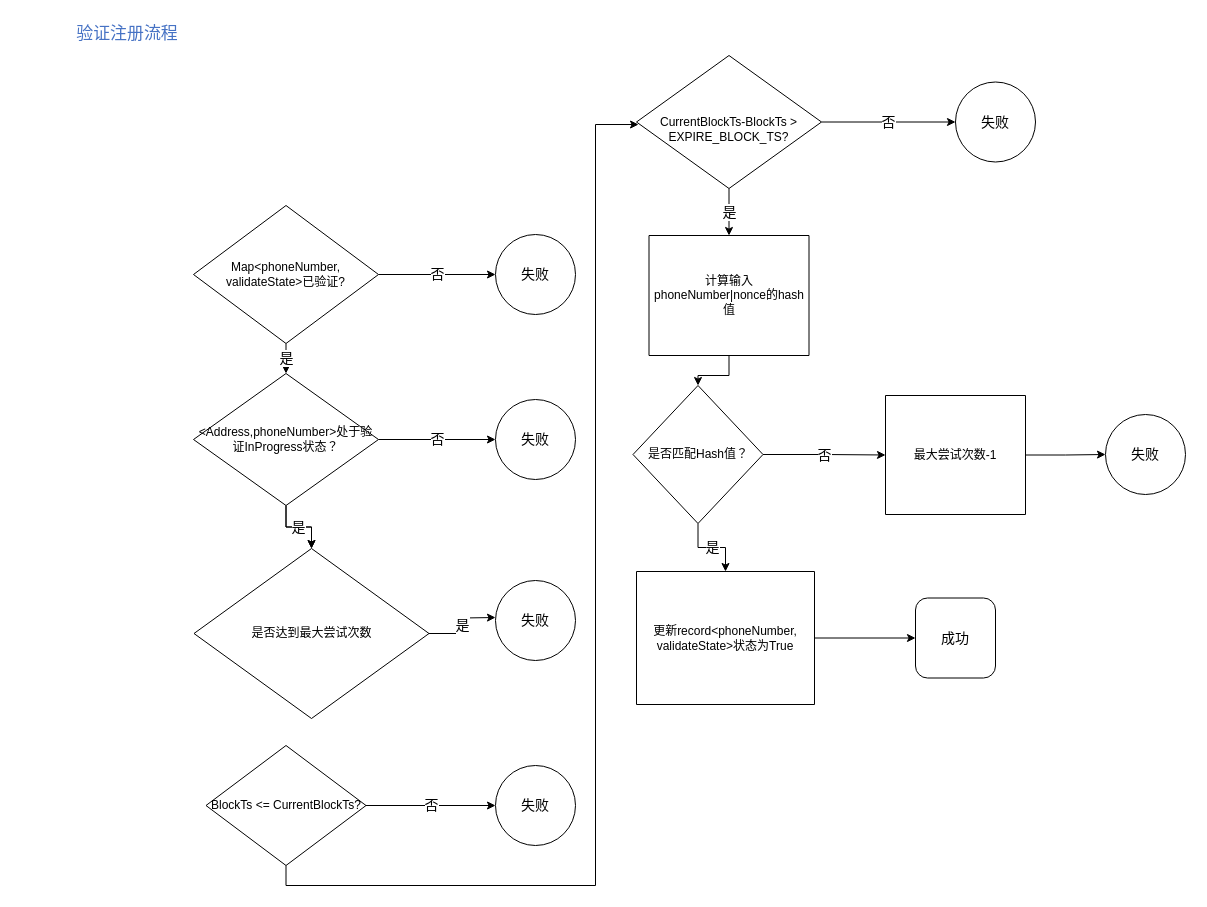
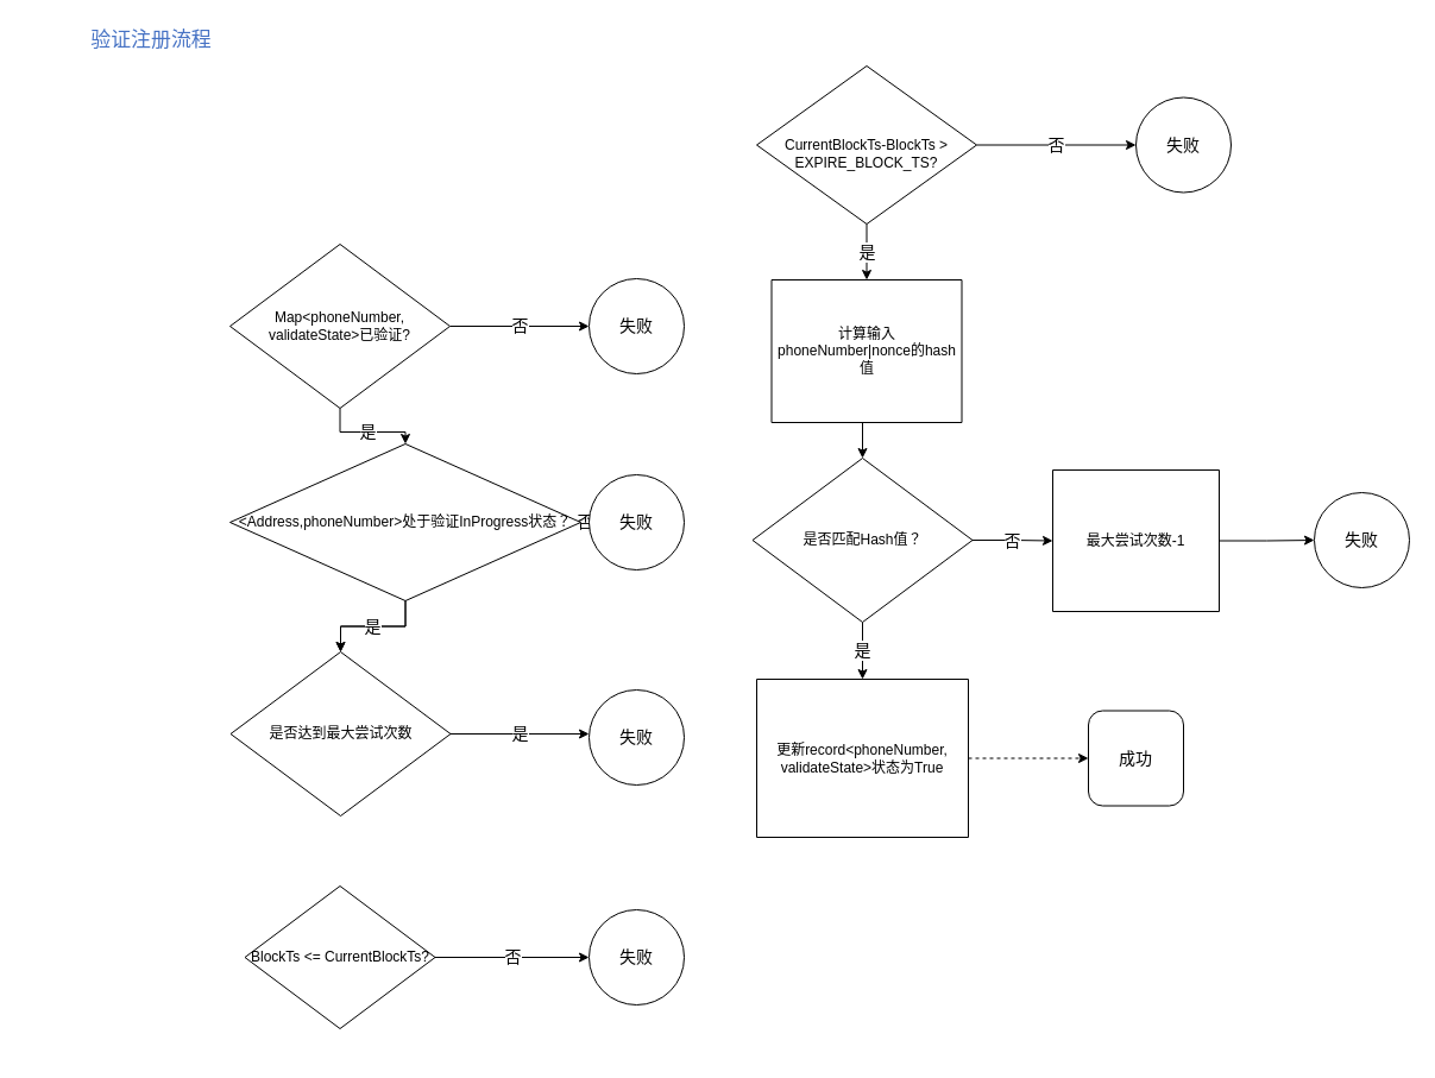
- <mxCell id="6" value="&amp;lt;Address,phoneNumber&amp;gt;处于验证InProgress状态？" style="verticalAlign=middle;align=center;vsdxID=5;shape=stencil(nZBNDoUgDIRP0z3SeAKf3sNElEYEg/h3+wdpjIaFC3cz9OukDGC16HZWIMUSvBvVTl3QgD+QkqxWnkJUgDVg1TuvBu9W27Gf20QmNbktJRy8V4q0IsXJthDsG2YN2Qd7DS+4fGGz3Bfyc2Z2axT3J3syhjt6zvNS4hMXivUf);points=[[1,0.5,0],[0.5,0,0],[0.5,0.5,0]];labelBackgroundColor=none;rounded=0;html=1;whiteSpace=wrap;" parent="1" vertex="1"><mxGeometry x="193" y="373" width="185" height="132" as="geometry" /></mxCell>
+ <mxCell id="6" value="&amp;lt;Address,phoneNumber&amp;gt;处于验证InProgress状态？" style="verticalAlign=middle;align=center;vsdxID=5;shape=stencil(nZBNDoUgDIRP0z3SeAKf3sNElEYEg/h3+wdpjIaFC3cz9OukDGC16HZWIMUSvBvVTl3QgD+QkqxWnkJUgDVg1TuvBu9W27Gf20QmNbktJRy8V4q0IsXJthDsG2YN2Qd7DS+4fGGz3Bfyc2Z2axT3J3syhjt6zvNS4hMXivUf);points=[[1,0.5,0],[0.5,0,0],[0.5,0.5,0]];labelBackgroundColor=none;rounded=0;html=1;whiteSpace=wrap;" parent="1" vertex="1"><mxGeometry x="193" y="373" width="295" height="132" as="geometry" /></mxCell>
- <mxCell id="20" value="是否匹配Hash值？" style="verticalAlign=middle;align=center;vsdxID=52;shape=stencil(nZBNDoUgDIRP0z3SeAKf3sNElEYEg/h3+wdpjIaFC3cz9OukDGC16HZWIMUSvBvVTl3QgD+QkqxWnkJUgDVg1TuvBu9W27Gf20QmNbktJRy8V4q0IsXJthDsG2YN2Qd7DS+4fGGz3Bfyc2Z2axT3J3syhjt6zvNS4hMXivUf);points=[[1,0.5,0],[0.5,0,0],[0.5,0.5,0]];labelBackgroundColor=none;rounded=0;html=1;whiteSpace=wrap;" parent="1" vertex="1"><mxGeometry x="632.5" y="385" width="130" height="138" as="geometry" /></mxCell>
+ <mxCell id="20" value="是否匹配Hash值？" style="verticalAlign=middle;align=center;vsdxID=52;shape=stencil(nZBNDoUgDIRP0z3SeAKf3sNElEYEg/h3+wdpjIaFC3cz9OukDGC16HZWIMUSvBvVTl3QgD+QkqxWnkJUgDVg1TuvBu9W27Gf20QmNbktJRy8V4q0IsXJthDsG2YN2Qd7DS+4fGGz3Bfyc2Z2axT3J3syhjt6zvNS4hMXivUf);points=[[1,0.5,0],[0.5,0,0],[0.5,0.5,0]];labelBackgroundColor=none;rounded=0;html=1;whiteSpace=wrap;" parent="1" vertex="1"><mxGeometry x="632.5" y="385" width="185" height="138" as="geometry" /></mxCell>
- <mxCell id="24" value="是否达到最大尝试次数" style="verticalAlign=middle;align=center;vsdxID=5;shape=stencil(nZBNDoUgDIRP0z3SeAKf3sNElEYEg/h3+wdpjIaFC3cz9OukDGC16HZWIMUSvBvVTl3QgD+QkqxWnkJUgDVg1TuvBu9W27Gf20QmNbktJRy8V4q0IsXJthDsG2YN2Qd7DS+4fGGz3Bfyc2Z2axT3J3syhjt6zvNS4hMXivUf);points=[[1,0.5,0],[0.5,0,0],[0.5,0.5,0]];labelBackgroundColor=none;rounded=0;html=1;whiteSpace=wrap;" vertex="1" parent="1"><mxGeometry x="193.5" y="548" width="235" height="170" as="geometry" /></mxCell>
+ <mxCell id="24" value="是否达到最大尝试次数" style="verticalAlign=middle;align=center;vsdxID=5;shape=stencil(nZBNDoUgDIRP0z3SeAKf3sNElEYEg/h3+wdpjIaFC3cz9OukDGC16HZWIMUSvBvVTl3QgD+QkqxWnkJUgDVg1TuvBu9W27Gf20QmNbktJRy8V4q0IsXJthDsG2YN2Qd7DS+4fGGz3Bfyc2Z2axT3J3syhjt6zvNS4hMXivUf);points=[[1,0.5,0],[0.5,0,0],[0.5,0.5,0]];labelBackgroundColor=none;rounded=0;html=1;whiteSpace=wrap;" vertex="1" parent="1"><mxGeometry x="193.5" y="548" width="185" height="138" as="geometry" /></mxCell>
- <mxCell id="21" style="edgeStyle=orthogonalEdgeStyle;rounded=0;orthogonalLoop=1;jettySize=auto;html=1;exitX=1;exitY=0.5;exitDx=0;exitDy=0;exitPerimeter=0;entryX=0;entryY=0.5;entryDx=0;entryDy=0;fontSize=14;fontColor=#000000;" edge="1" parent="1" source="22" target="33"><mxGeometry relative="1" as="geometry"><mxPoint x="977.014" y="637.046" as="targetPoint" /></mxGeometry></mxCell>
+ <mxCell id="21" style="edgeStyle=orthogonalEdgeStyle;rounded=0;orthogonalLoop=1;jettySize=auto;html=1;exitX=1;exitY=0.5;exitDx=0;exitDy=0;exitPerimeter=0;entryX=0;entryY=0.5;entryDx=0;entryDy=0;fontSize=14;fontColor=#000000;dashed=1;" edge="1" parent="1" source="22" target="33"><mxGeometry relative="1" as="geometry"><mxPoint x="977.014" y="637.046" as="targetPoint" /></mxGeometry></mxCell>
- <mxCell id="8" style="edgeStyle=orthogonalEdgeStyle;rounded=0;orthogonalLoop=1;jettySize=auto;html=1;exitX=0.5;exitY=1;exitDx=0;exitDy=0;exitPerimeter=0;fontSize=14;fontColor=#000000;entryX=0.011;entryY=0.519;entryDx=0;entryDy=0;entryPerimeter=0;" edge="1" parent="1" source="9" target="12"><mxGeometry relative="1" as="geometry"><mxPoint x="625" y="120" as="targetPoint" /><Array as="points"><mxPoint x="286" y="885" /><mxPoint x="595" y="885" /><mxPoint x="595" y="124" /></Array></mxGeometry></mxCell>
